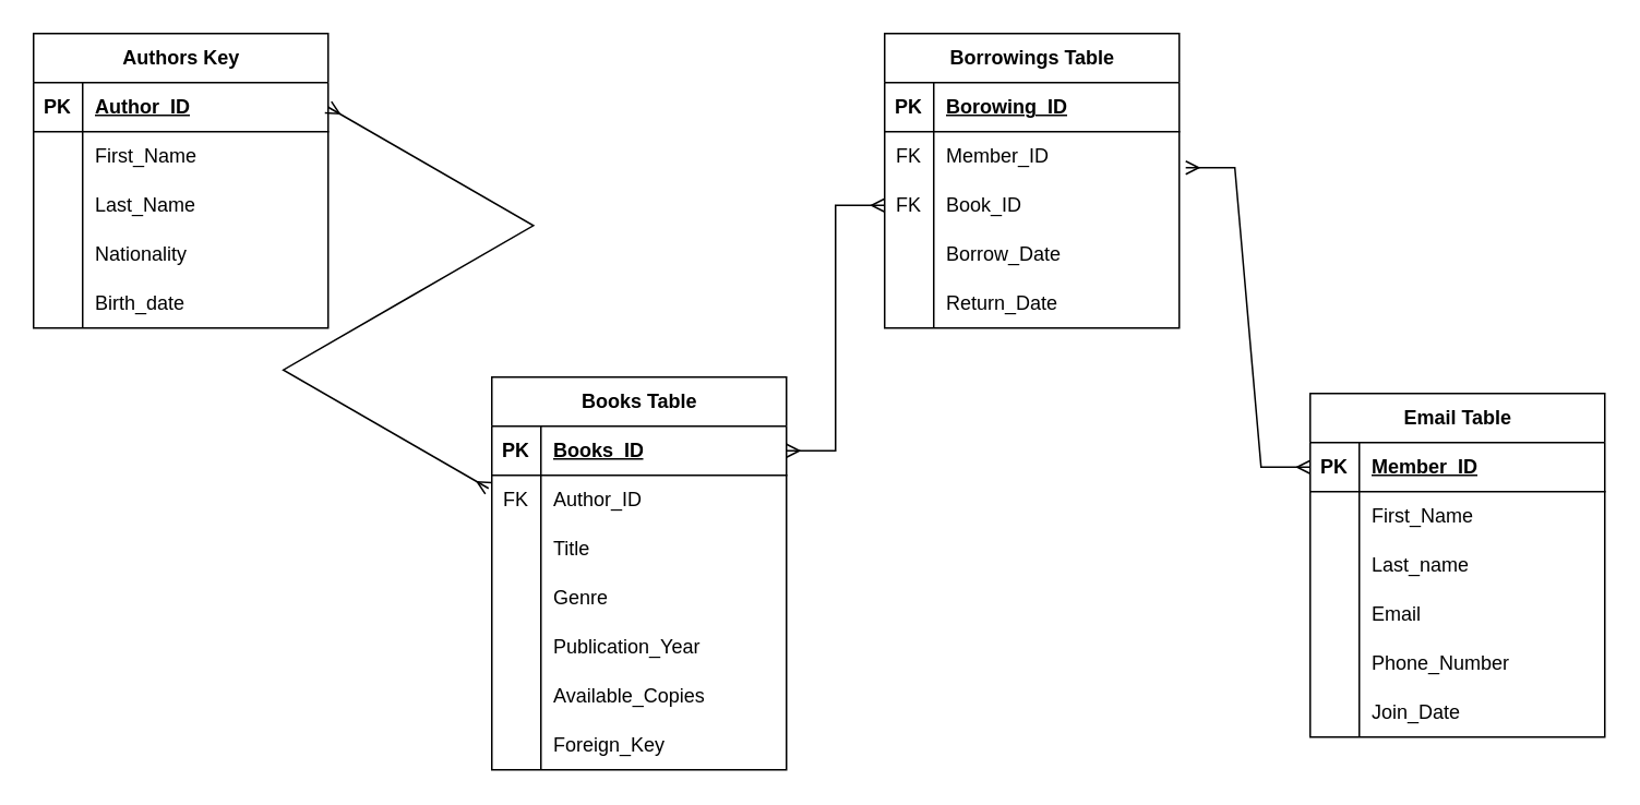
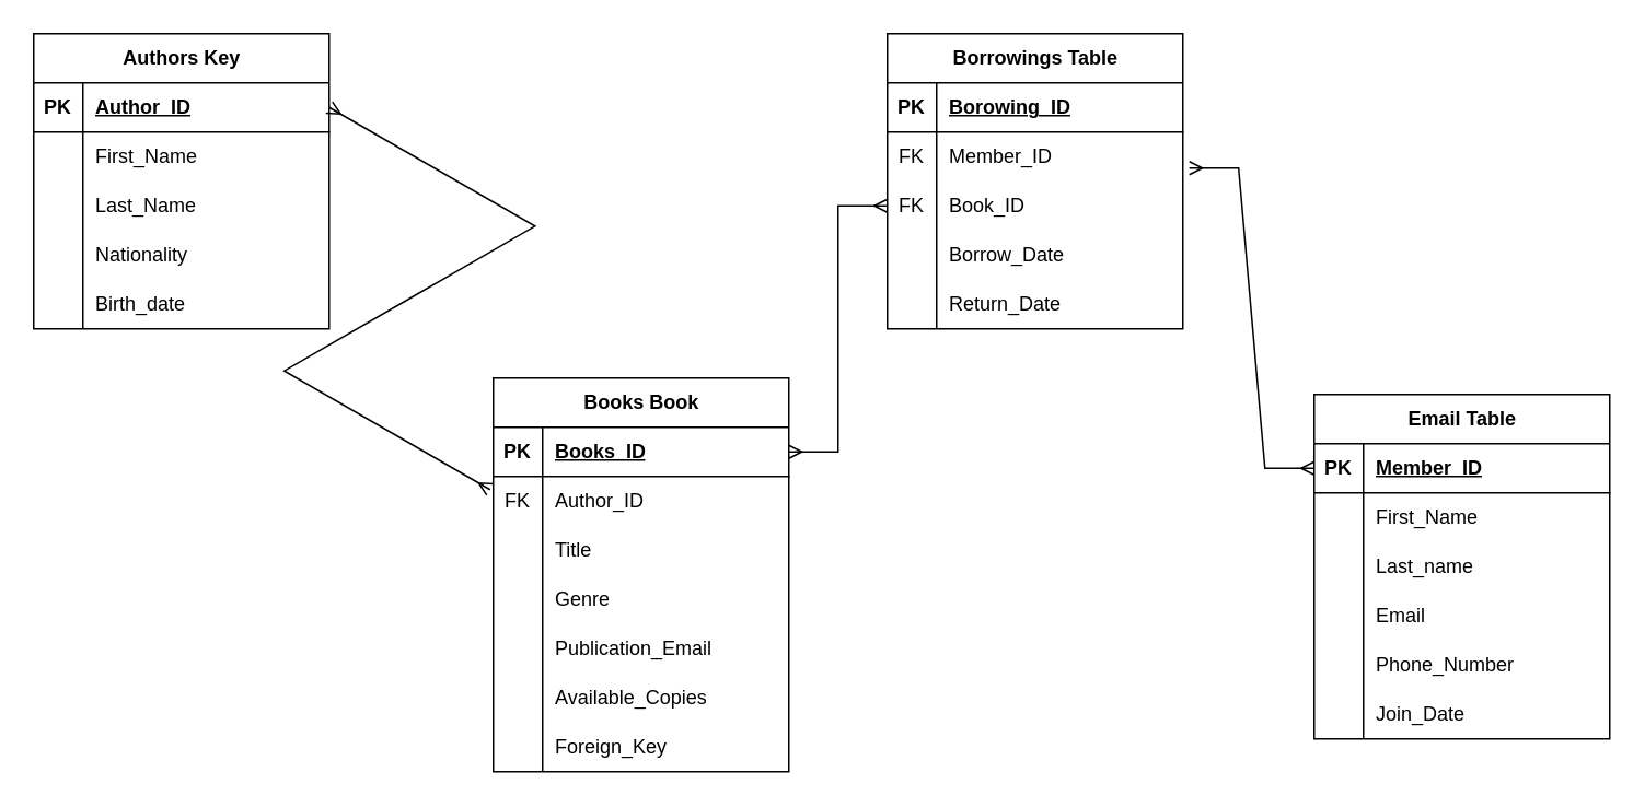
- <mxCell id="18" value="Books Table" style="shape=table;startSize=30;container=1;collapsible=1;childLayout=tableLayout;fixedRows=1;rowLines=0;fontStyle=1;align=center;resizeLast=1;html=1;" vertex="1" parent="1"><mxGeometry x="300" y="230" width="180" height="240" as="geometry" /></mxCell>
+ <mxCell id="18" value="Books Book" style="shape=table;startSize=30;container=1;collapsible=1;childLayout=tableLayout;fixedRows=1;rowLines=0;fontStyle=1;align=center;resizeLast=1;html=1;" vertex="1" parent="1"><mxGeometry x="300" y="230" width="180" height="240" as="geometry" /></mxCell>
- <mxCell id="33" value="Publication_Year" style="shape=partialRectangle;connectable=0;fillColor=none;top=0;left=0;bottom=0;right=0;align=left;spacingLeft=6;overflow=hidden;whiteSpace=wrap;html=1;" vertex="1" parent="31"><mxGeometry x="30" width="150" height="30" as="geometry"><mxRectangle width="150" height="30" as="alternateBounds" /></mxGeometry></mxCell>
+ <mxCell id="33" value="Publication_Email" style="shape=partialRectangle;connectable=0;fillColor=none;top=0;left=0;bottom=0;right=0;align=left;spacingLeft=6;overflow=hidden;whiteSpace=wrap;html=1;" vertex="1" parent="31"><mxGeometry x="30" width="150" height="30" as="geometry"><mxRectangle width="150" height="30" as="alternateBounds" /></mxGeometry></mxCell>
